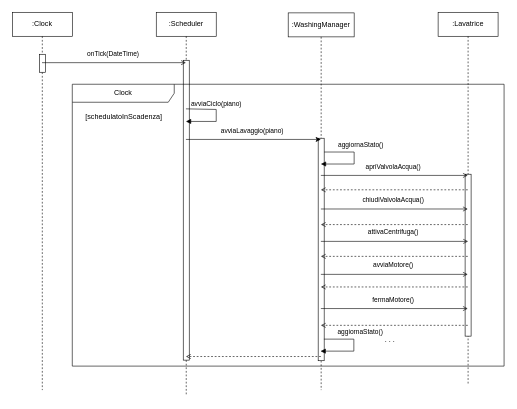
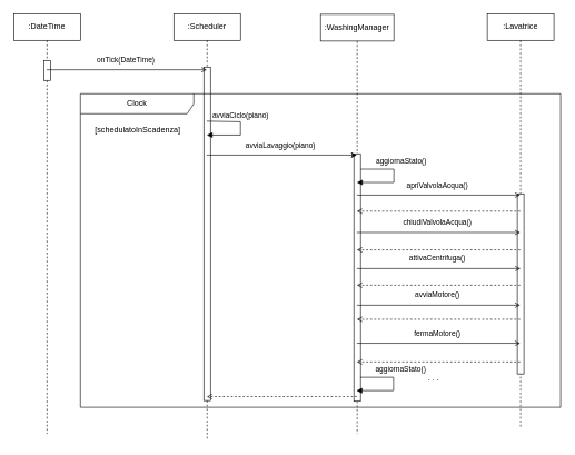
- <mxCell id="2" value=":Clock" style="shape=umlLifeline;perimeter=lifelinePerimeter;whiteSpace=wrap;html=1;container=1;dropTarget=0;collapsible=0;recursiveResize=0;outlineConnect=0;portConstraint=eastwest;newEdgeStyle={&quot;curved&quot;:0,&quot;rounded&quot;:0};" vertex="1" parent="1"><mxGeometry x="20" y="20" width="100" height="630" as="geometry" /></mxCell>
+ <mxCell id="2" value=":DateTime" style="shape=umlLifeline;perimeter=lifelinePerimeter;whiteSpace=wrap;html=1;container=1;dropTarget=0;collapsible=0;recursiveResize=0;outlineConnect=0;portConstraint=eastwest;newEdgeStyle={&quot;curved&quot;:0,&quot;rounded&quot;:0};" vertex="1" parent="1"><mxGeometry x="20" y="20" width="100" height="630" as="geometry" /></mxCell>
